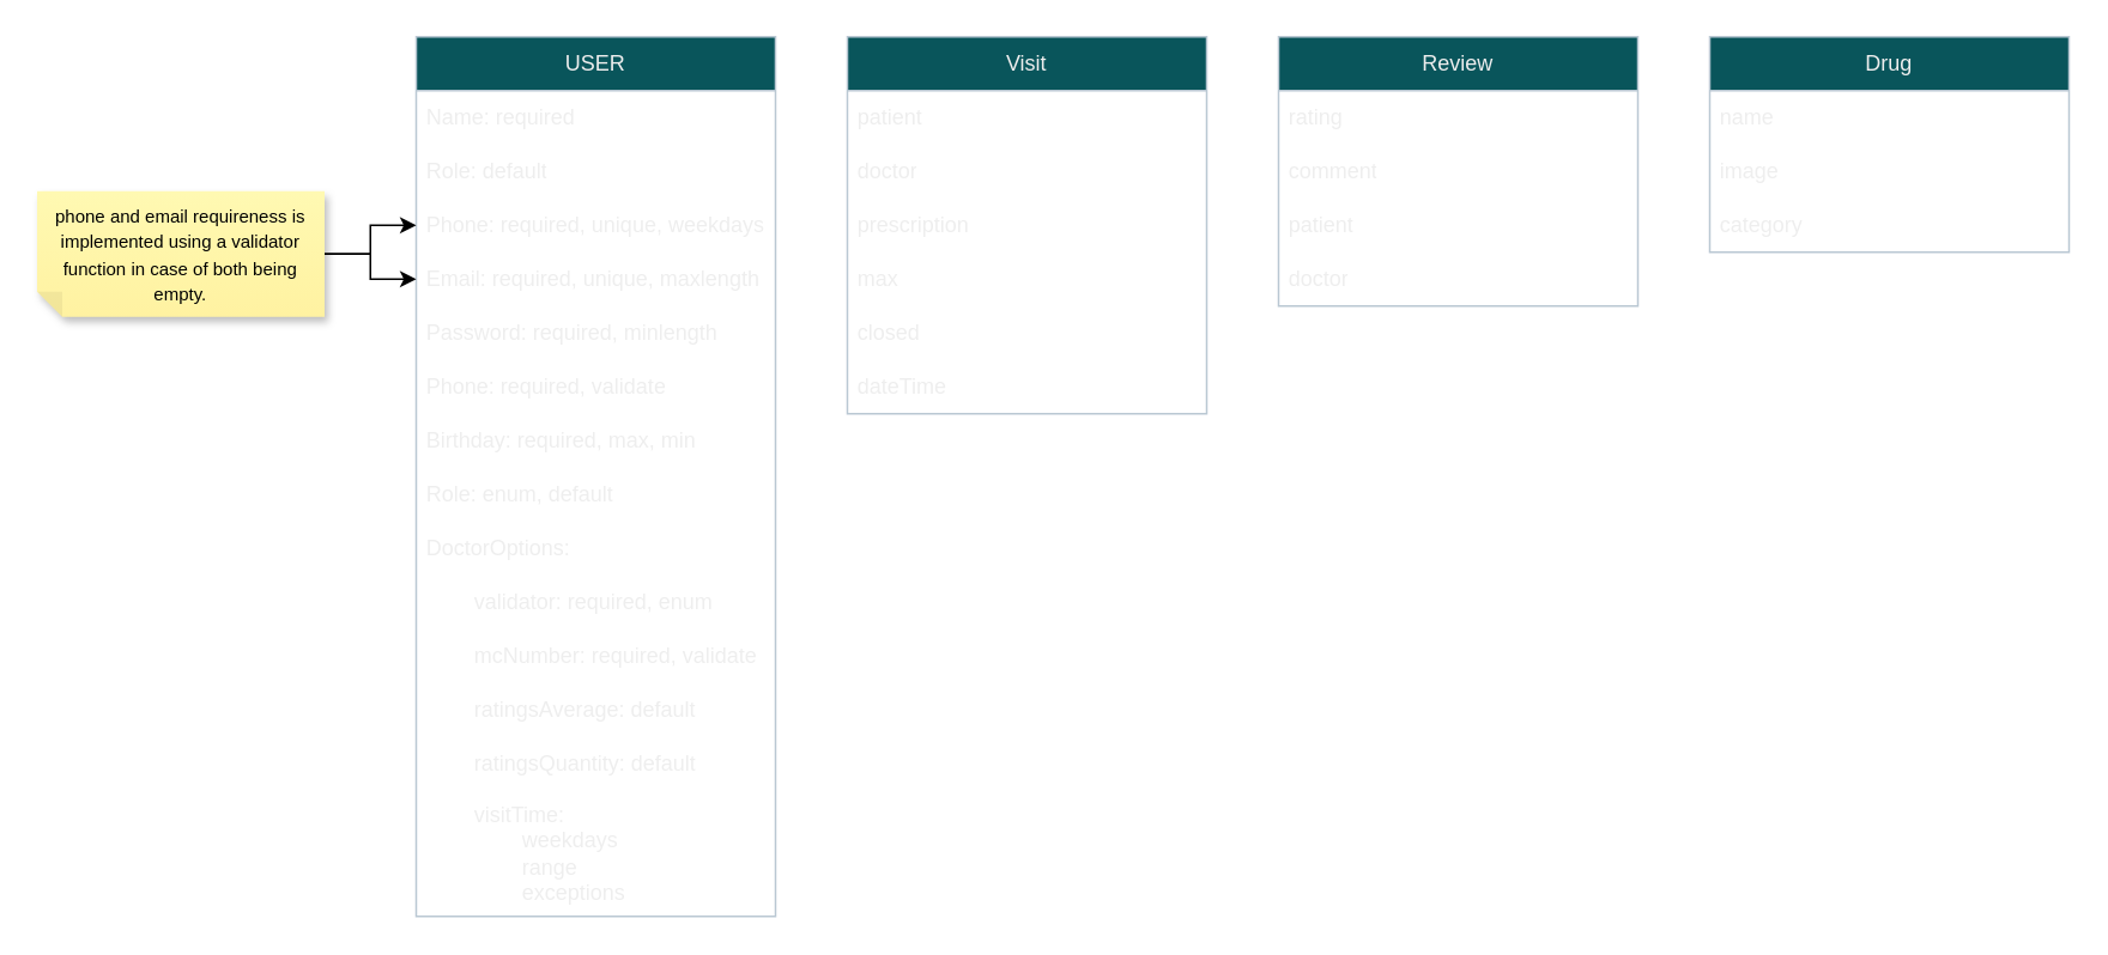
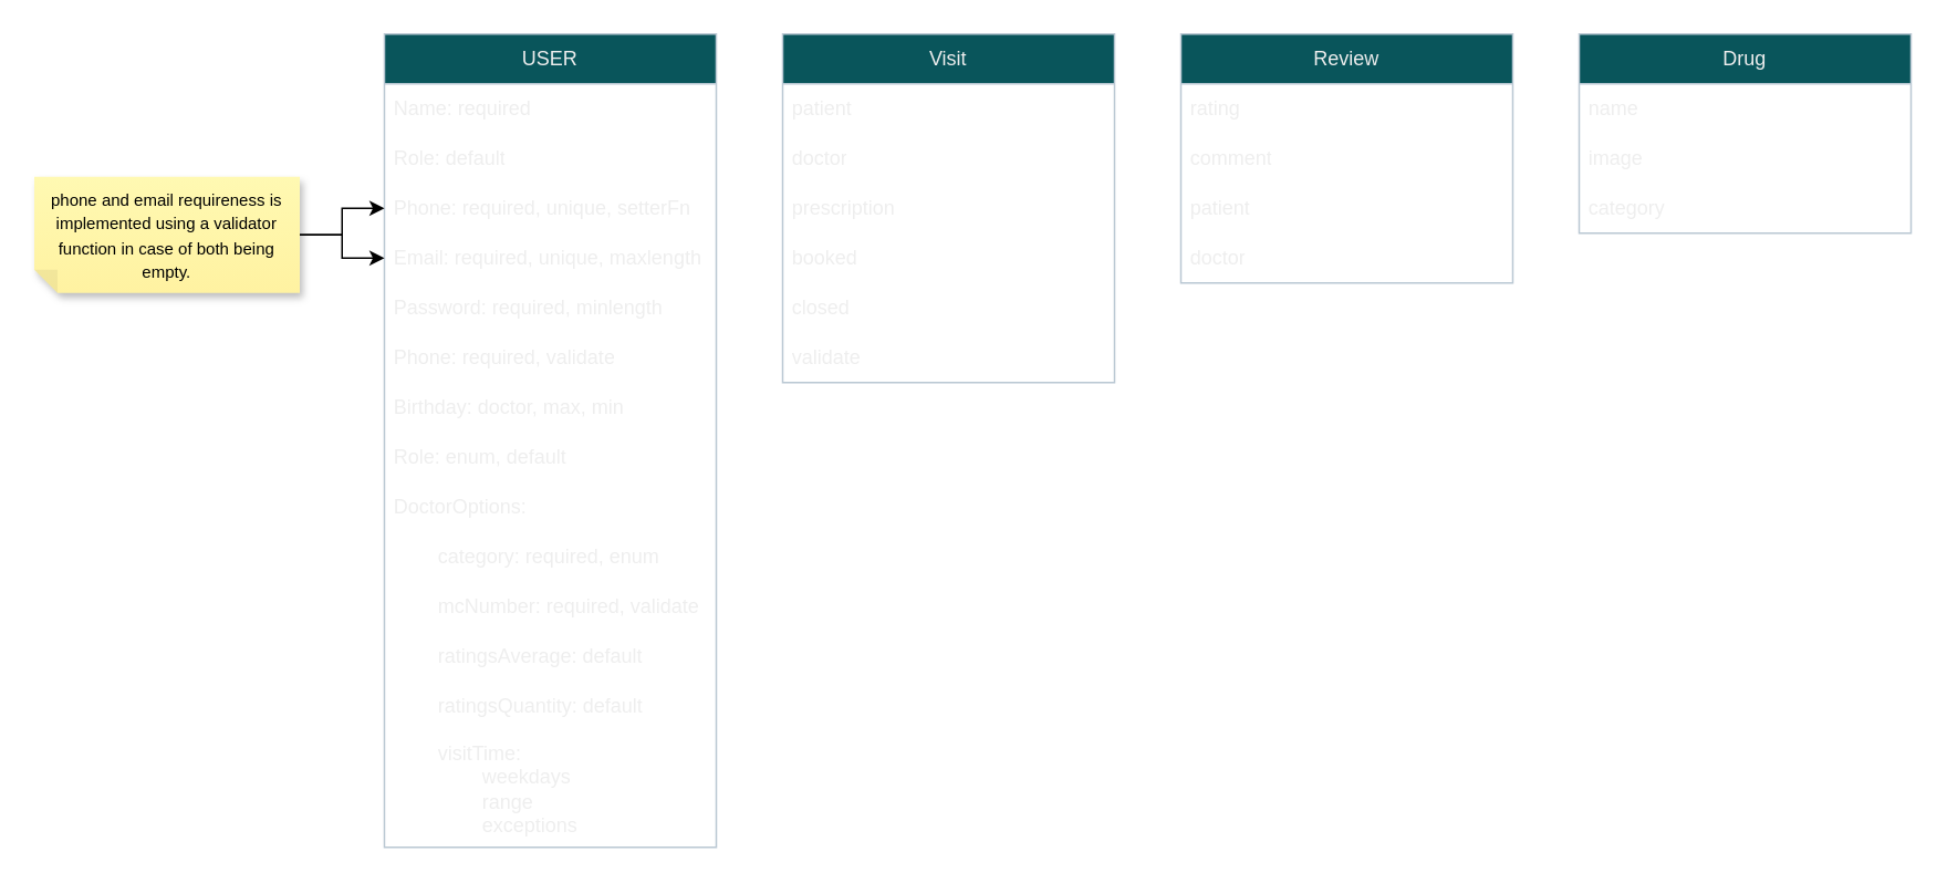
- <mxCell id="5" value="Phone: required, unique, weekdays" style="text;strokeColor=none;fillColor=none;align=left;verticalAlign=middle;spacingLeft=4;spacingRight=4;overflow=hidden;points=[[0,0.5],[1,0.5]];portConstraint=eastwest;rotatable=0;whiteSpace=wrap;html=1;labelBackgroundColor=none;fontColor=#EEEEEE;" parent="2" vertex="1"><mxGeometry y="90" width="200" height="30" as="geometry" /></mxCell>
+ <mxCell id="5" value="Phone: required, unique, setterFn" style="text;strokeColor=none;fillColor=none;align=left;verticalAlign=middle;spacingLeft=4;spacingRight=4;overflow=hidden;points=[[0,0.5],[1,0.5]];portConstraint=eastwest;rotatable=0;whiteSpace=wrap;html=1;labelBackgroundColor=none;fontColor=#EEEEEE;" parent="2" vertex="1"><mxGeometry y="90" width="200" height="30" as="geometry" /></mxCell>
- <mxCell id="21" value="max" style="text;strokeColor=none;fillColor=none;align=left;verticalAlign=middle;spacingLeft=4;spacingRight=4;overflow=hidden;points=[[0,0.5],[1,0.5]];portConstraint=eastwest;rotatable=0;whiteSpace=wrap;html=1;labelBackgroundColor=none;fontColor=#EEEEEE;" parent="17" vertex="1"><mxGeometry y="120" width="200" height="30" as="geometry" /></mxCell>
+ <mxCell id="21" value="booked" style="text;strokeColor=none;fillColor=none;align=left;verticalAlign=middle;spacingLeft=4;spacingRight=4;overflow=hidden;points=[[0,0.5],[1,0.5]];portConstraint=eastwest;rotatable=0;whiteSpace=wrap;html=1;labelBackgroundColor=none;fontColor=#EEEEEE;" parent="17" vertex="1"><mxGeometry y="120" width="200" height="30" as="geometry" /></mxCell>
- <mxCell id="23" value="dateTime" style="text;strokeColor=none;fillColor=none;align=left;verticalAlign=middle;spacingLeft=4;spacingRight=4;overflow=hidden;points=[[0,0.5],[1,0.5]];portConstraint=eastwest;rotatable=0;whiteSpace=wrap;html=1;labelBackgroundColor=none;fontColor=#EEEEEE;" parent="17" vertex="1"><mxGeometry y="180" width="200" height="30" as="geometry" /></mxCell>
+ <mxCell id="23" value="validate" style="text;strokeColor=none;fillColor=none;align=left;verticalAlign=middle;spacingLeft=4;spacingRight=4;overflow=hidden;points=[[0,0.5],[1,0.5]];portConstraint=eastwest;rotatable=0;whiteSpace=wrap;html=1;labelBackgroundColor=none;fontColor=#EEEEEE;" parent="17" vertex="1"><mxGeometry y="180" width="200" height="30" as="geometry" /></mxCell>
- <mxCell id="9" value="Birthday: required, max, min" style="text;strokeColor=none;fillColor=none;align=left;verticalAlign=middle;spacingLeft=4;spacingRight=4;overflow=hidden;points=[[0,0.5],[1,0.5]];portConstraint=eastwest;rotatable=0;whiteSpace=wrap;html=1;labelBackgroundColor=none;fontColor=#EEEEEE;" parent="2" vertex="1"><mxGeometry y="210" width="200" height="30" as="geometry" /></mxCell>
+ <mxCell id="9" value="Birthday: doctor, max, min" style="text;strokeColor=none;fillColor=none;align=left;verticalAlign=middle;spacingLeft=4;spacingRight=4;overflow=hidden;points=[[0,0.5],[1,0.5]];portConstraint=eastwest;rotatable=0;whiteSpace=wrap;html=1;labelBackgroundColor=none;fontColor=#EEEEEE;" parent="2" vertex="1"><mxGeometry y="210" width="200" height="30" as="geometry" /></mxCell>
- <mxCell id="12" value="&lt;span style=&quot;white-space: pre;&quot;&gt;&#09;&lt;/span&gt;validator: required, enum" style="text;strokeColor=none;fillColor=none;align=left;verticalAlign=middle;spacingLeft=4;spacingRight=4;overflow=hidden;points=[[0,0.5],[1,0.5]];portConstraint=eastwest;rotatable=0;whiteSpace=wrap;html=1;labelBackgroundColor=none;fontColor=#EEEEEE;" parent="2" vertex="1"><mxGeometry y="300" width="200" height="30" as="geometry" /></mxCell>
+ <mxCell id="12" value="&lt;span style=&quot;white-space: pre;&quot;&gt;&#09;&lt;/span&gt;category: required, enum" style="text;strokeColor=none;fillColor=none;align=left;verticalAlign=middle;spacingLeft=4;spacingRight=4;overflow=hidden;points=[[0,0.5],[1,0.5]];portConstraint=eastwest;rotatable=0;whiteSpace=wrap;html=1;labelBackgroundColor=none;fontColor=#EEEEEE;" parent="2" vertex="1"><mxGeometry y="300" width="200" height="30" as="geometry" /></mxCell>
